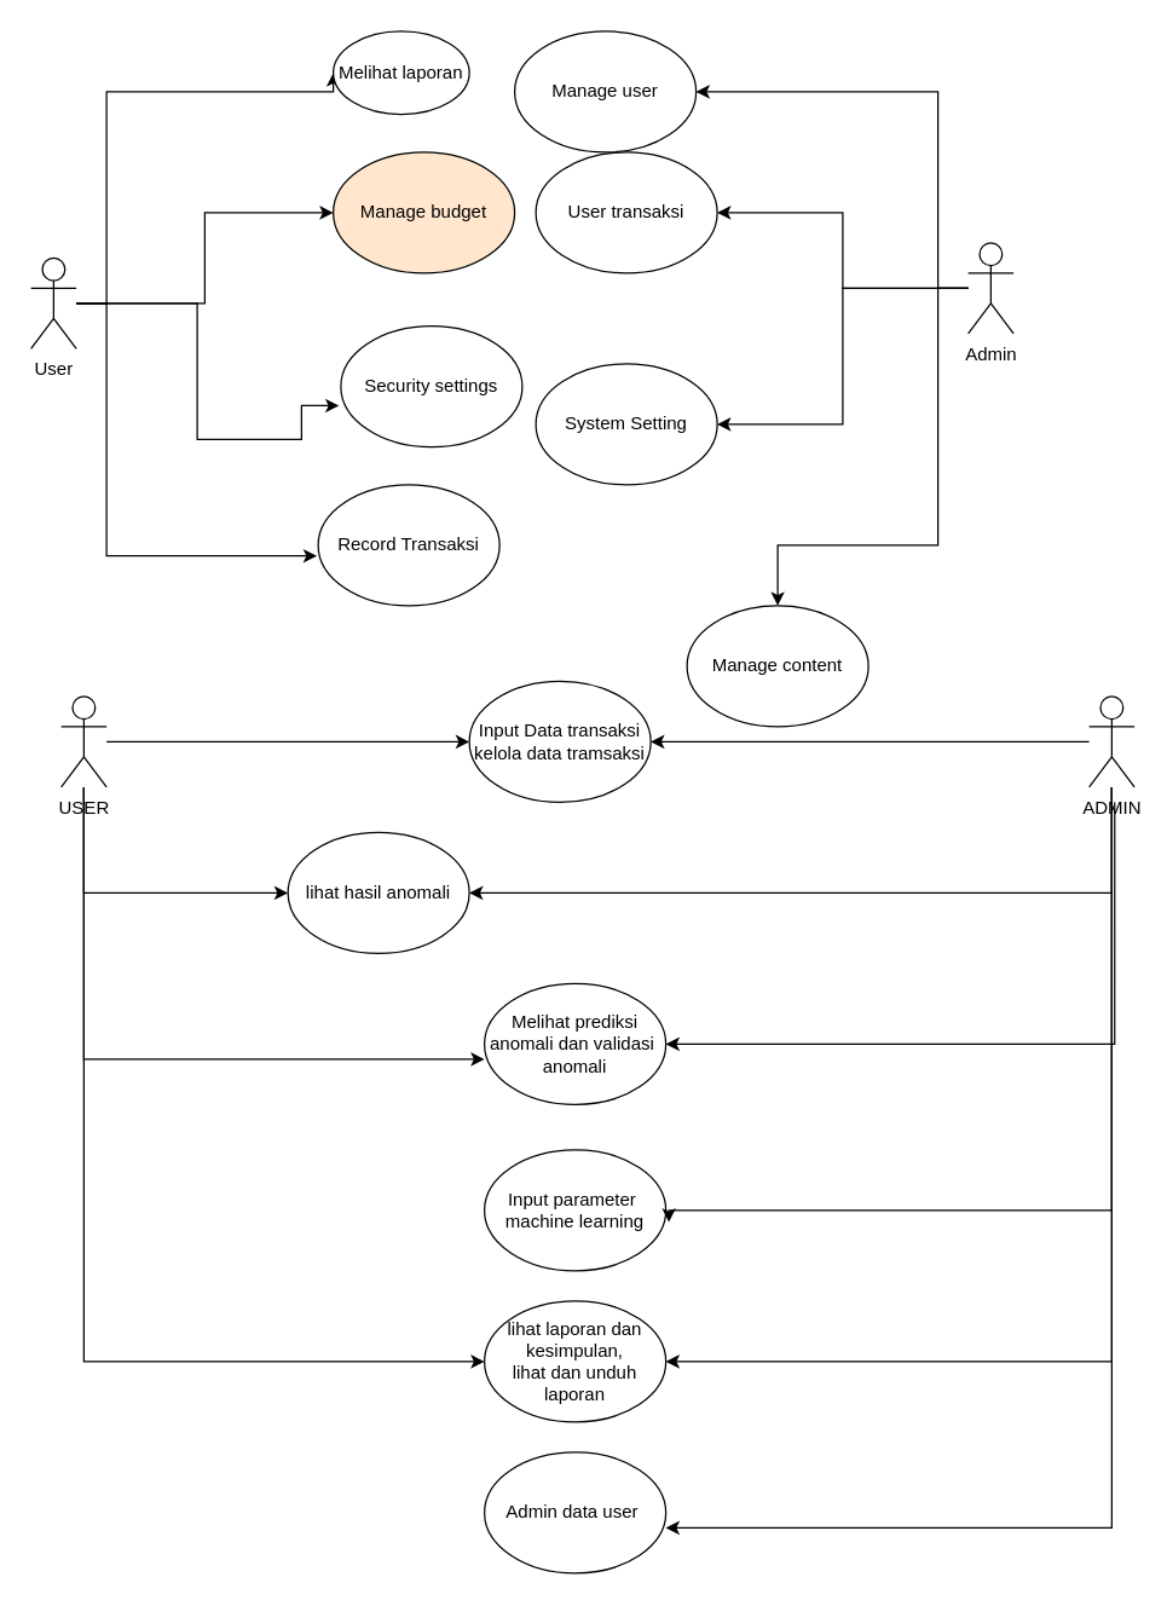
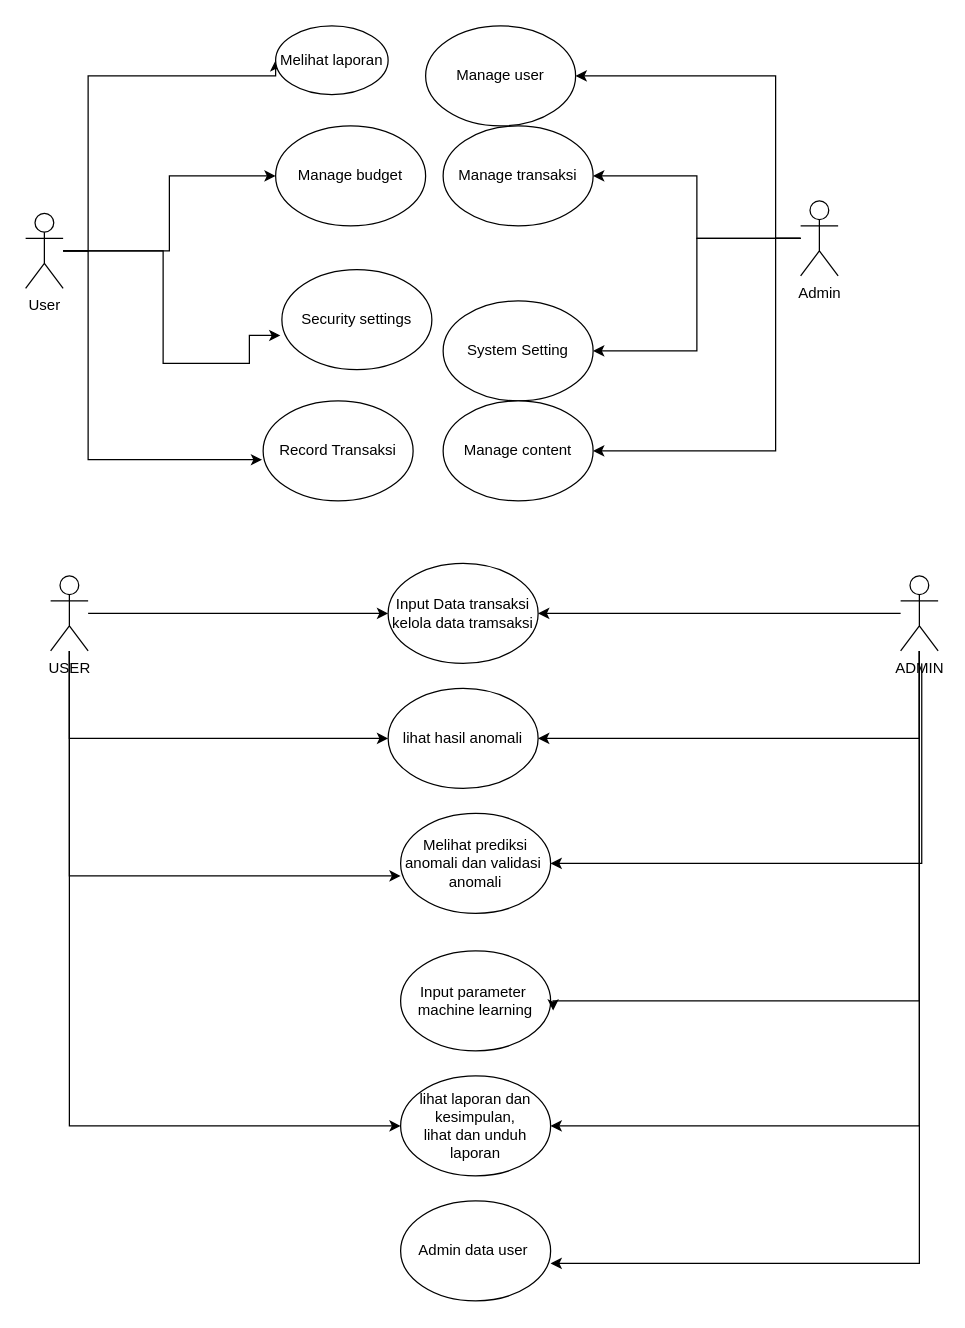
- <mxCell id="16" value="Manage budget" style="ellipse;whiteSpace=wrap;html=1;fillColor=#ffe6cc;" vertex="1" parent="1"><mxGeometry x="220" y="100" width="120" height="80" as="geometry" /></mxCell>
+ <mxCell id="16" value="Manage budget" style="ellipse;whiteSpace=wrap;html=1;" vertex="1" parent="1"><mxGeometry x="220" y="100" width="120" height="80" as="geometry" /></mxCell>
- <mxCell id="13" value="User transaksi" style="ellipse;whiteSpace=wrap;html=1;" vertex="1" parent="1"><mxGeometry x="354" y="100" width="120" height="80" as="geometry" /></mxCell>
+ <mxCell id="13" value="Manage transaksi" style="ellipse;whiteSpace=wrap;html=1;" vertex="1" parent="1"><mxGeometry x="354" y="100" width="120" height="80" as="geometry" /></mxCell>
- <mxCell id="11" value="Manage content" style="ellipse;whiteSpace=wrap;html=1;" vertex="1" parent="1"><mxGeometry x="454" y="400" width="120" height="80" as="geometry" /></mxCell>
+ <mxCell id="11" value="Manage content" style="ellipse;whiteSpace=wrap;html=1;" vertex="1" parent="1"><mxGeometry x="354" y="320" width="120" height="80" as="geometry" /></mxCell>
- <mxCell id="21" value="lihat hasil anomali" style="ellipse;whiteSpace=wrap;html=1;" vertex="1" parent="1"><mxGeometry x="190" y="550" width="120" height="80" as="geometry" /></mxCell>
+ <mxCell id="21" value="lihat hasil anomali" style="ellipse;whiteSpace=wrap;html=1;" vertex="1" parent="1"><mxGeometry x="310" y="550" width="120" height="80" as="geometry" /></mxCell>
